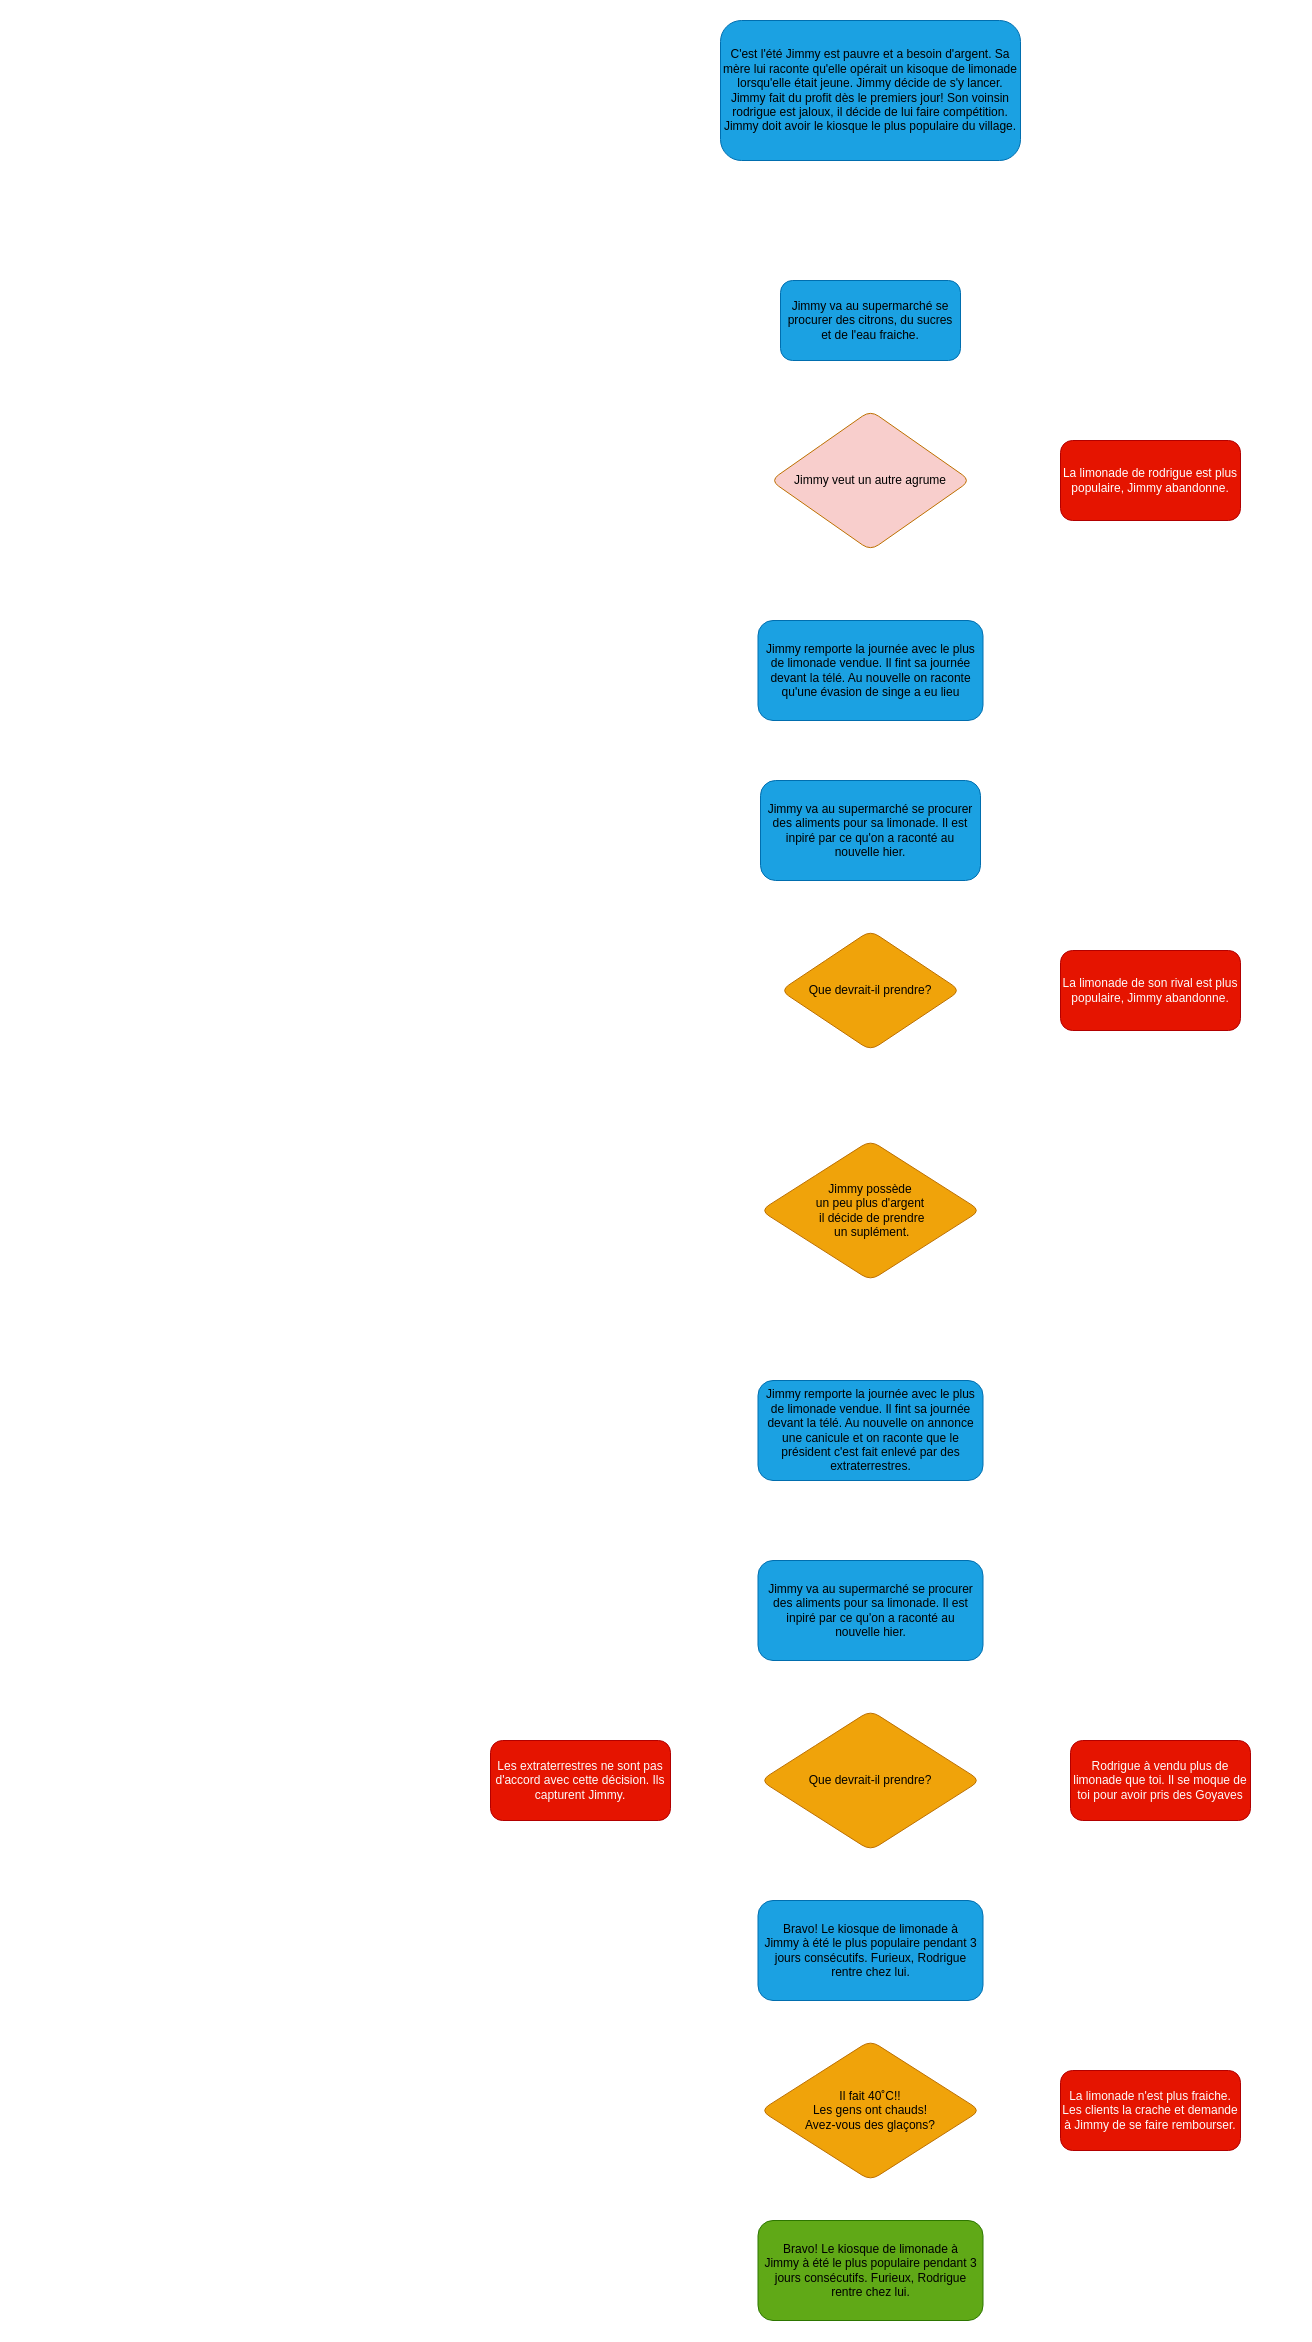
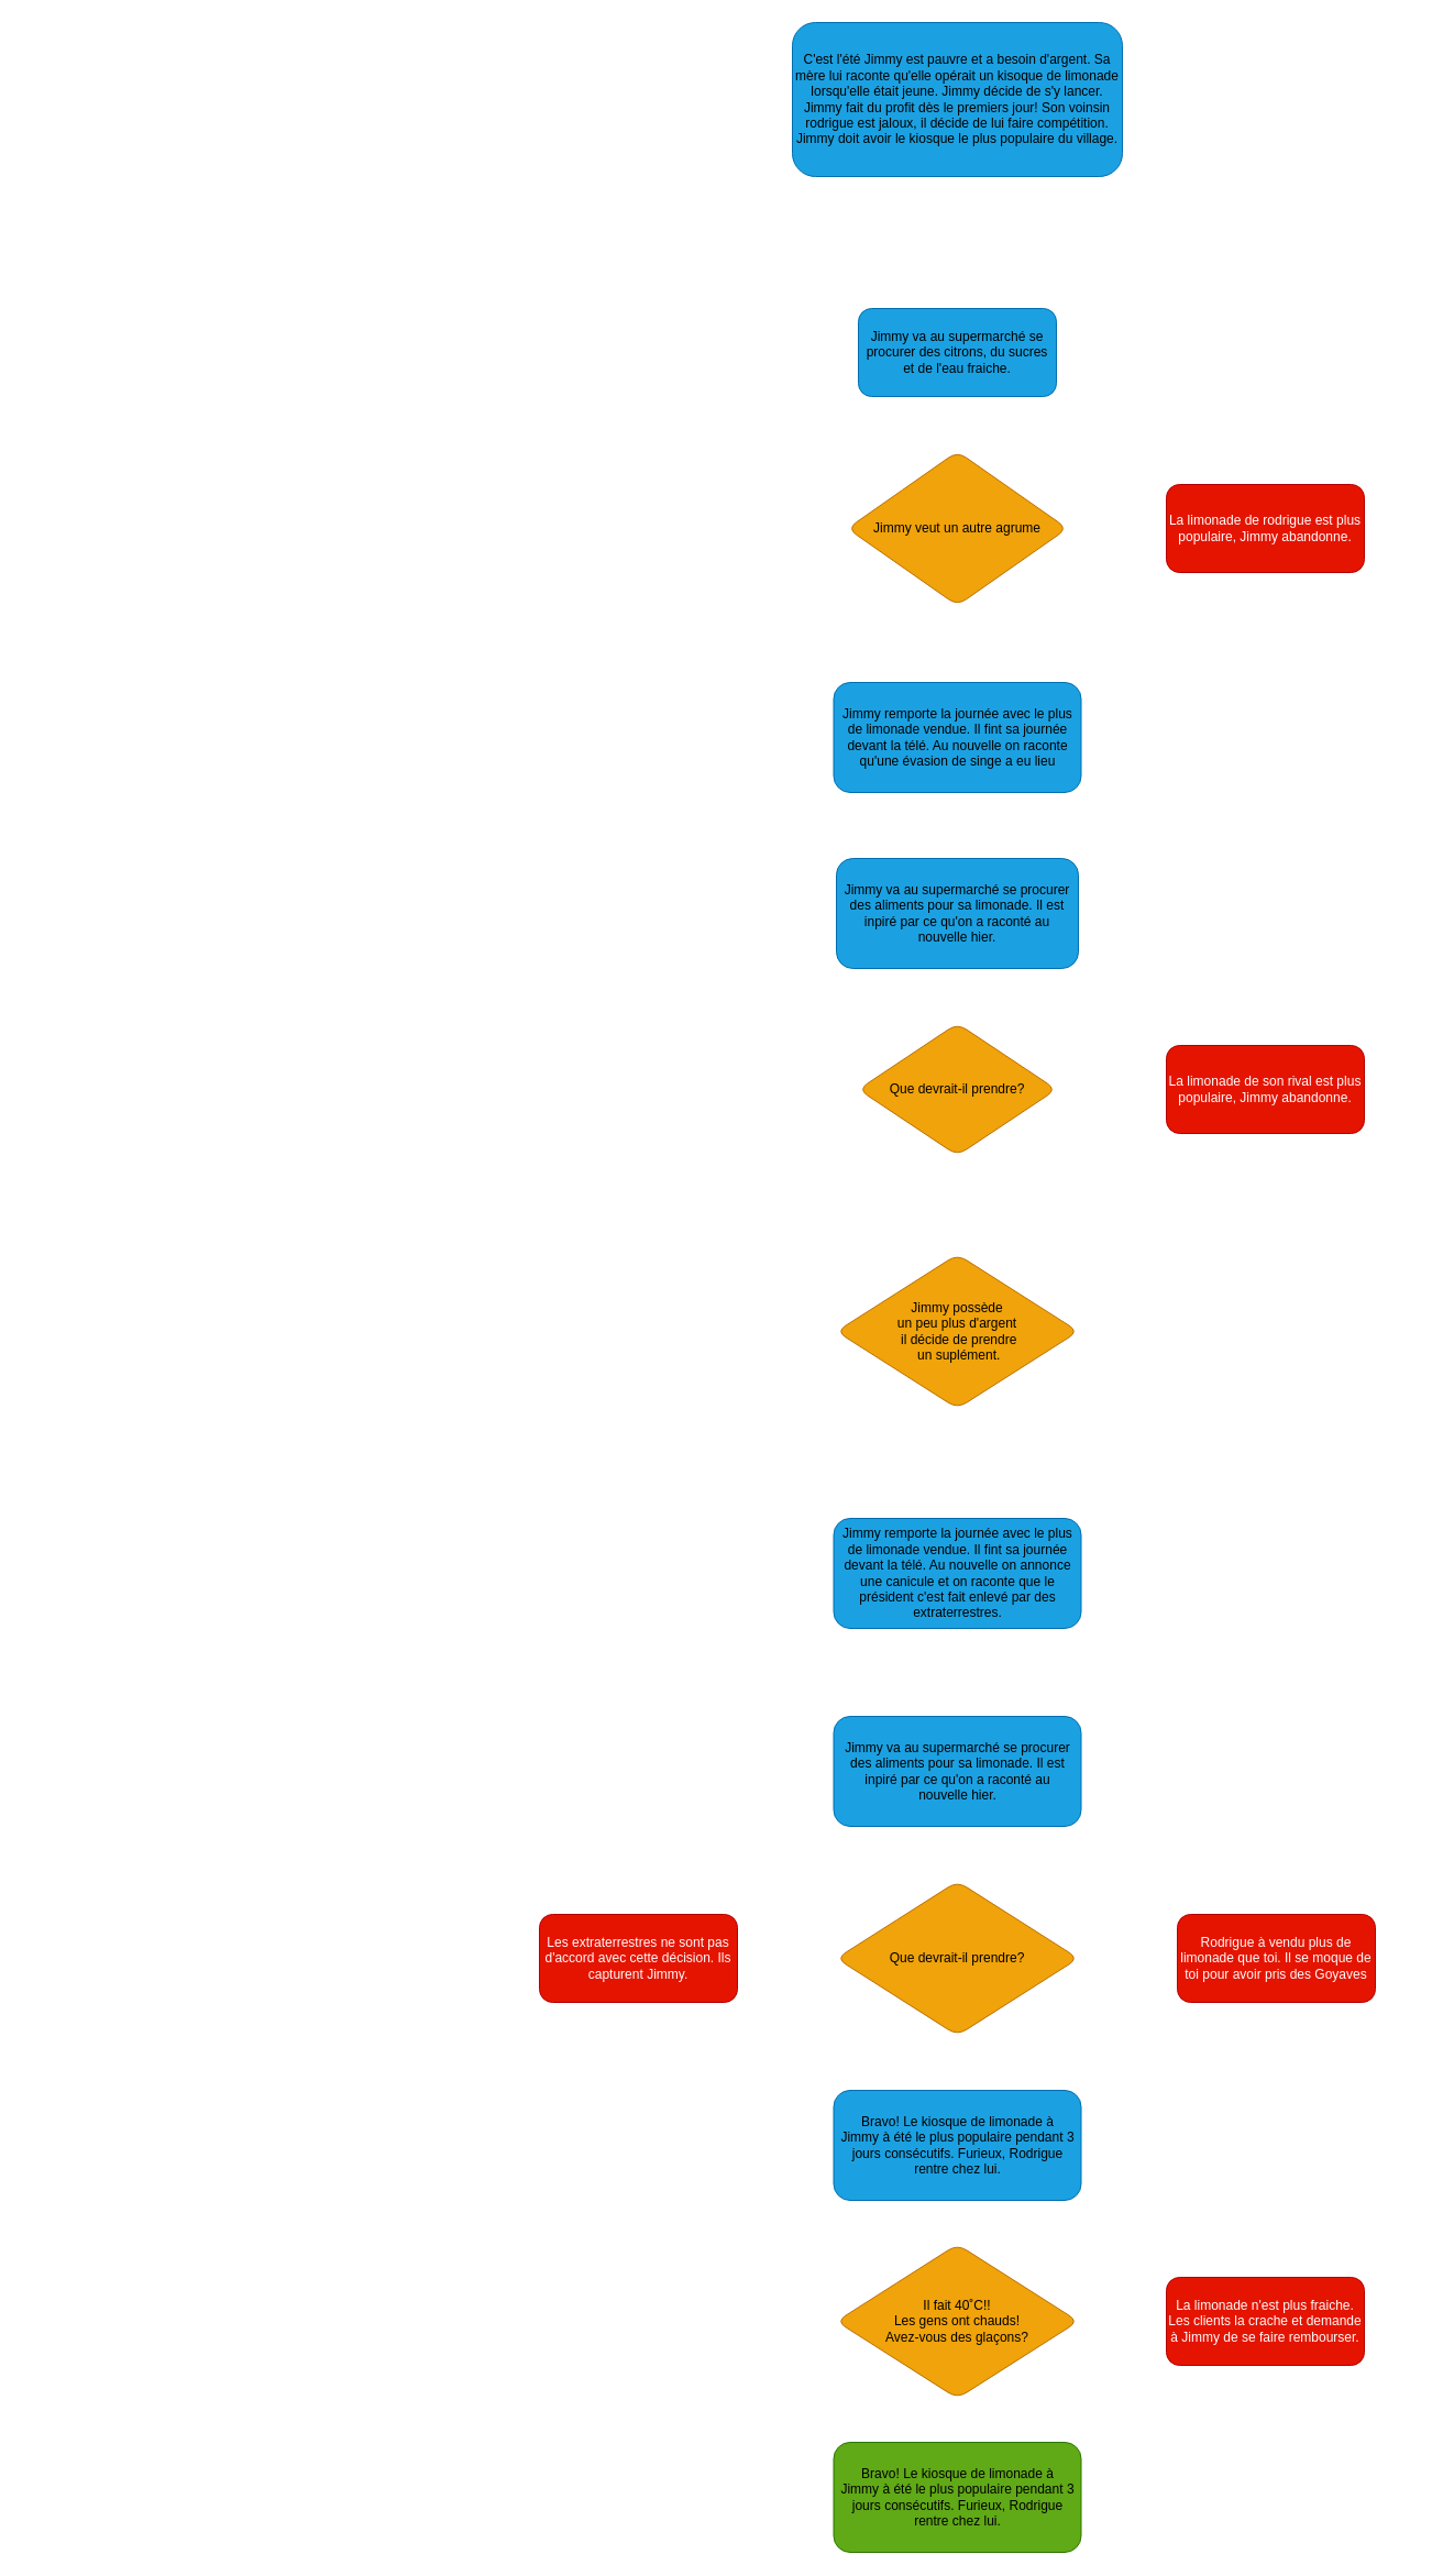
- <mxCell id="8" value="Jimmy veut un autre agrume" style="rhombus;whiteSpace=wrap;html=1;labelBackgroundColor=none;fontColor=#000000;rounded=1;fillColor=#f8cecc;strokeColor=#BD7000;" vertex="1" parent="1"><mxGeometry x="770" y="410" width="200" height="140" as="geometry" /></mxCell>
+ <mxCell id="8" value="Jimmy veut un autre agrume" style="rhombus;whiteSpace=wrap;html=1;labelBackgroundColor=none;fontColor=#000000;rounded=1;fillColor=#f0a30a;strokeColor=#BD7000;" vertex="1" parent="1"><mxGeometry x="770" y="410" width="200" height="140" as="geometry" /></mxCell>
